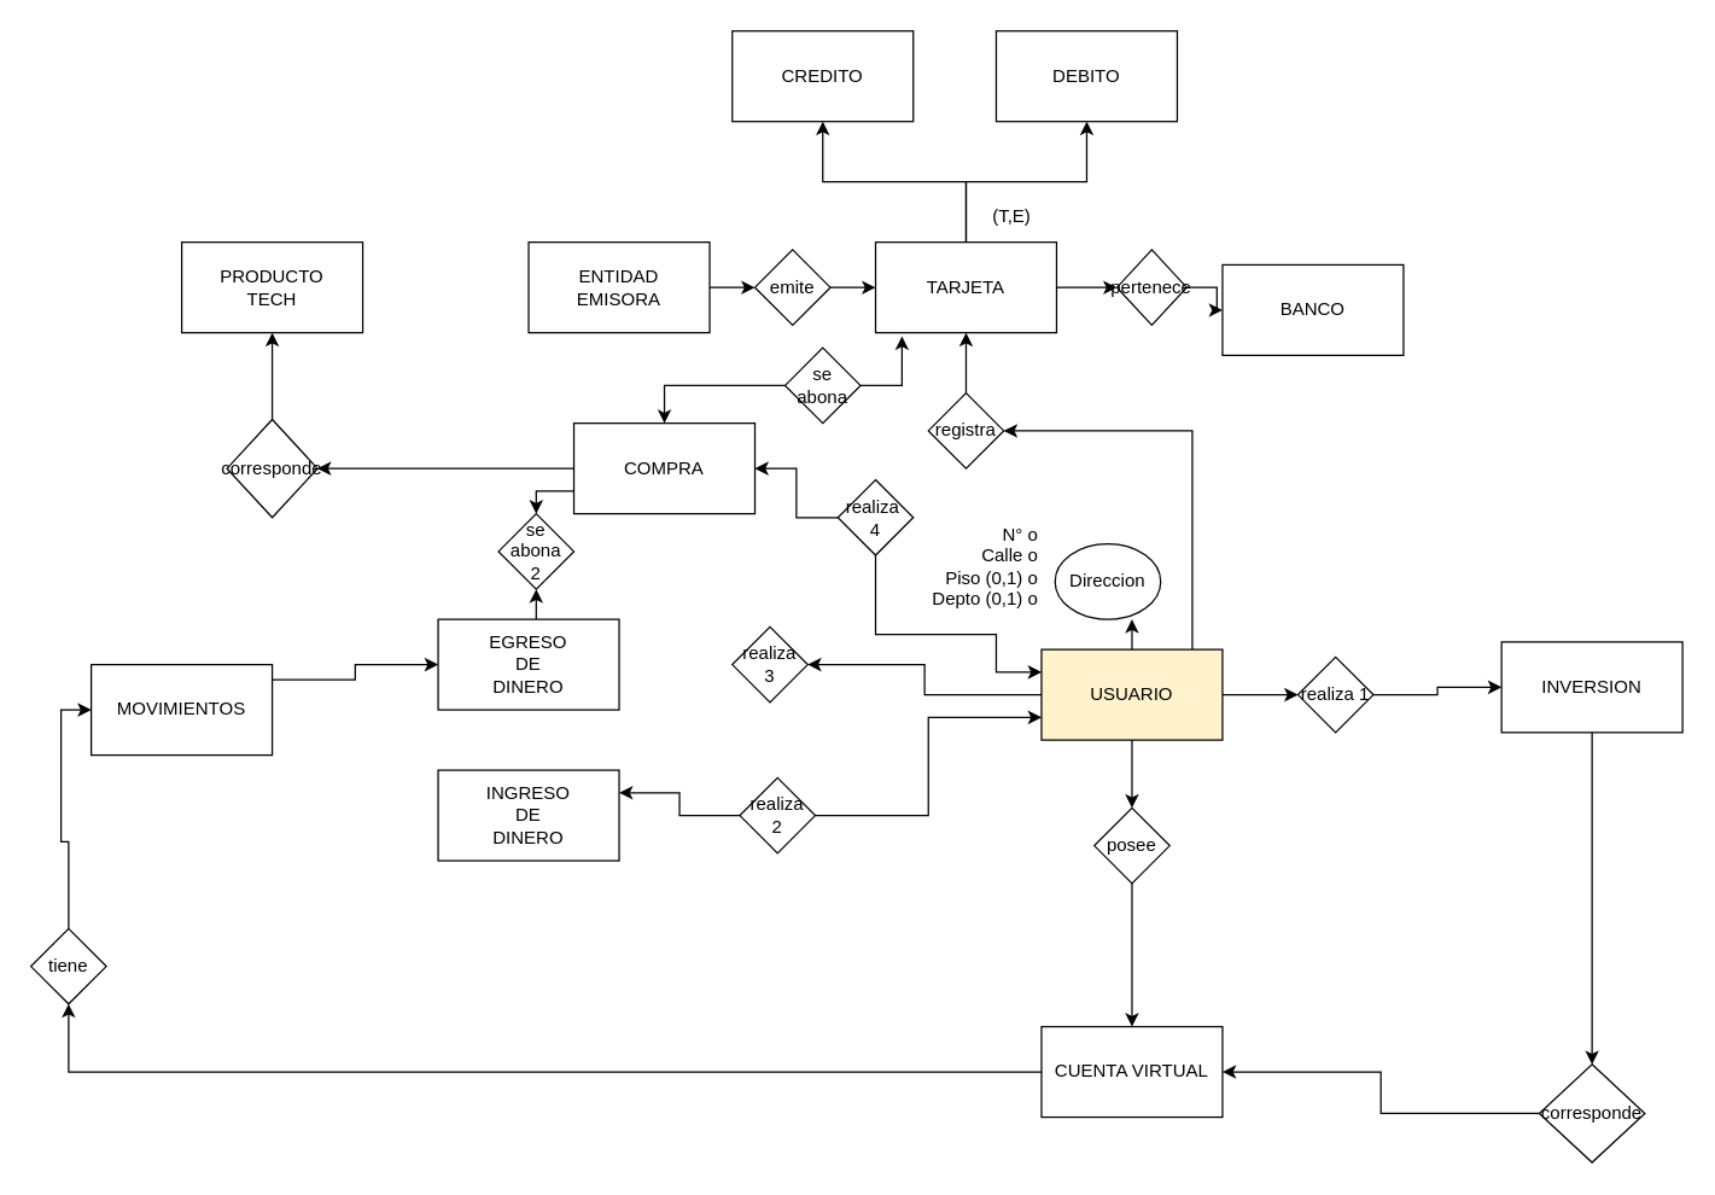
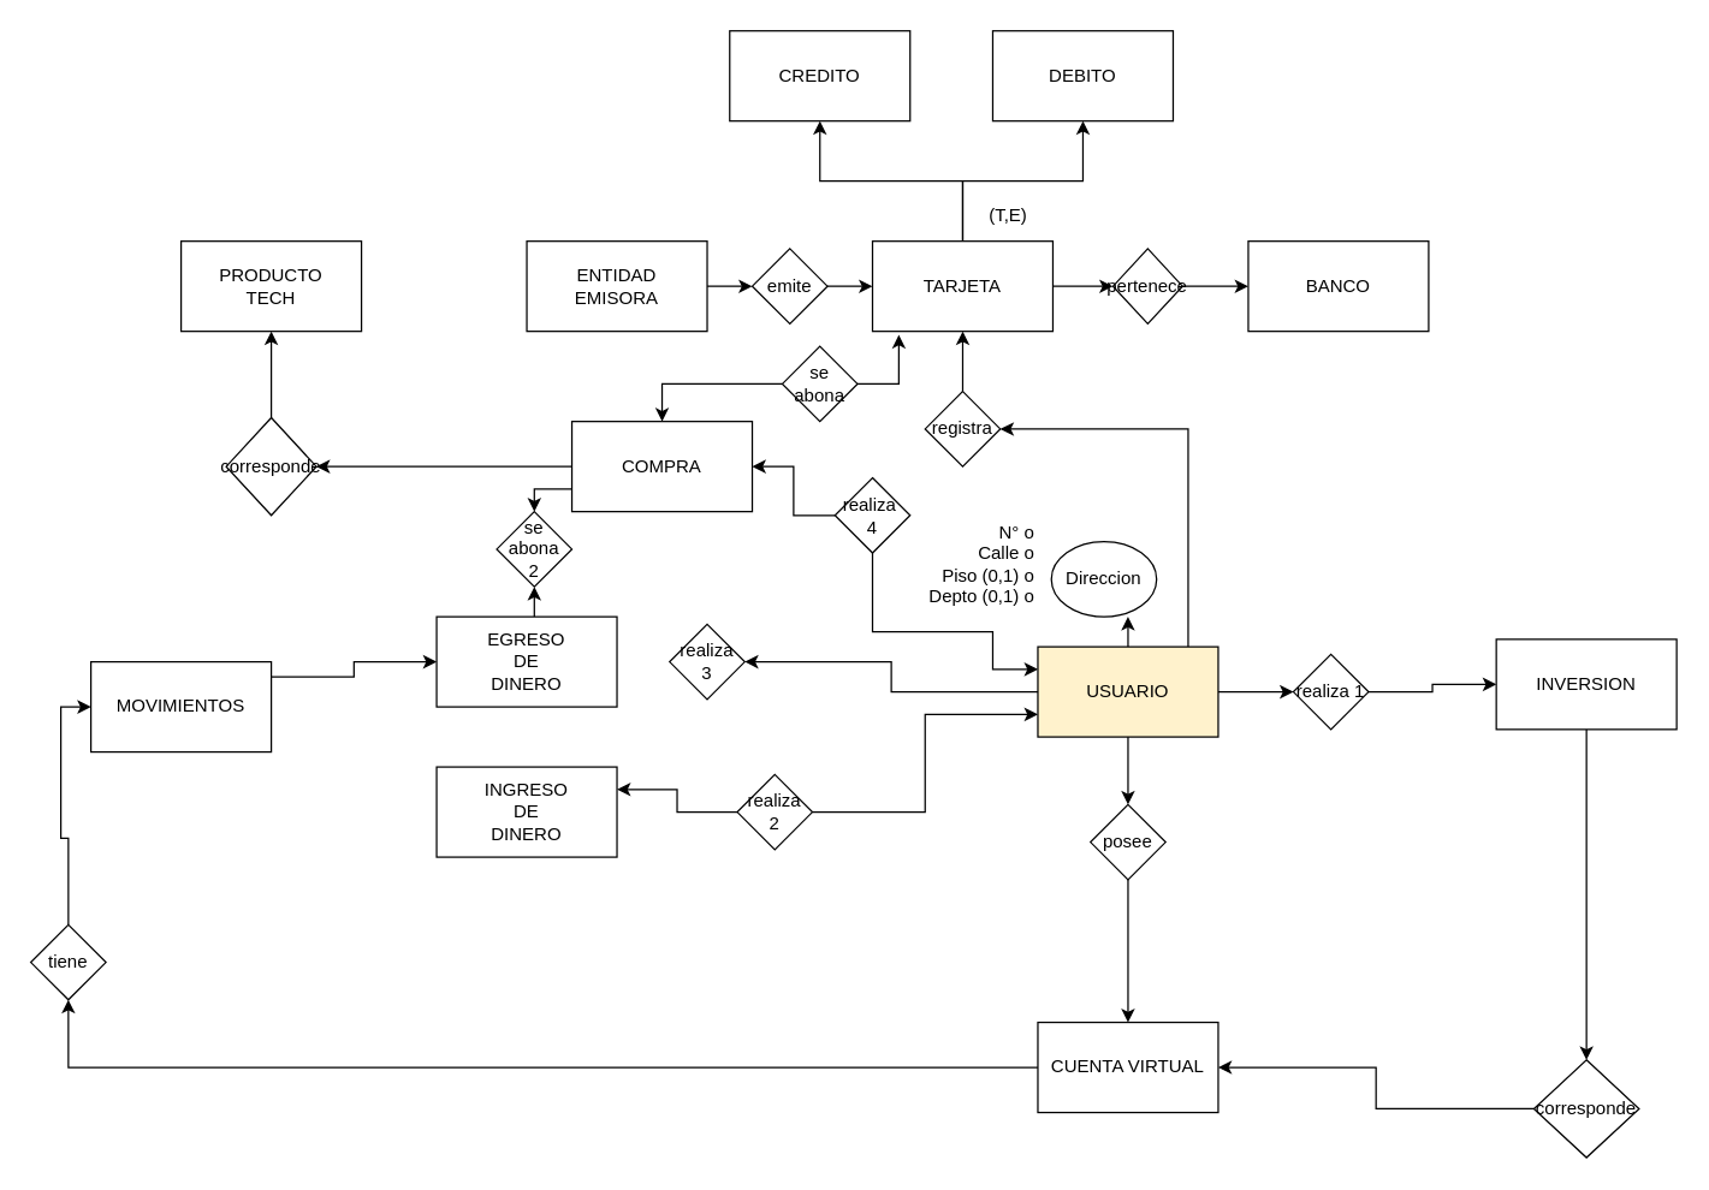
- <mxCell id="27" value="BANCO" style="whiteSpace=wrap;html=1;" vertex="1" parent="1"><mxGeometry x="810" y="175" width="120" height="60" as="geometry" /></mxCell>
+ <mxCell id="27" value="BANCO" style="whiteSpace=wrap;html=1;" vertex="1" parent="1"><mxGeometry x="830" y="160" width="120" height="60" as="geometry" /></mxCell>
- <mxCell id="42" value="realiza&lt;div&gt;3&lt;/div&gt;" style="rhombus;whiteSpace=wrap;html=1;" vertex="1" parent="1"><mxGeometry x="485" y="415" width="50" height="50" as="geometry" /></mxCell>
+ <mxCell id="42" value="realiza&lt;div&gt;3&lt;/div&gt;" style="rhombus;whiteSpace=wrap;html=1;" vertex="1" parent="1"><mxGeometry x="445" y="415" width="50" height="50" as="geometry" /></mxCell>
